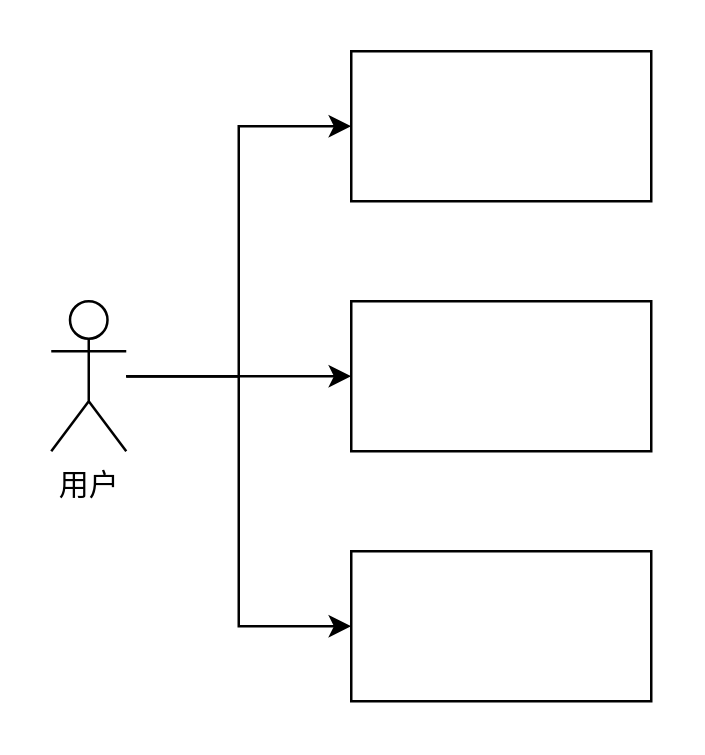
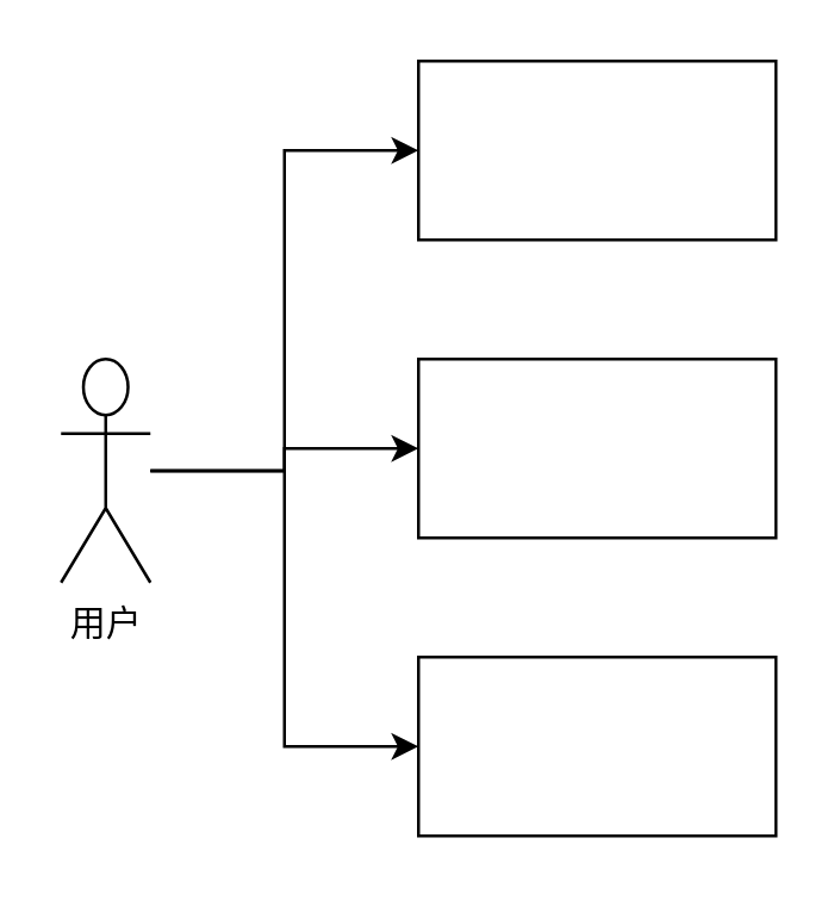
- <mxCell id="6" value="用户" style="shape=umlActor;verticalLabelPosition=bottom;verticalAlign=top;html=1;outlineConnect=0;" vertex="1" parent="1"><mxGeometry x="20" y="120" width="30" height="60" as="geometry" /></mxCell>
+ <mxCell id="6" value="用户" style="shape=umlActor;verticalLabelPosition=bottom;verticalAlign=top;html=1;outlineConnect=0;" vertex="1" parent="1"><mxGeometry x="20" y="120" width="30" height="75" as="geometry" /></mxCell>
